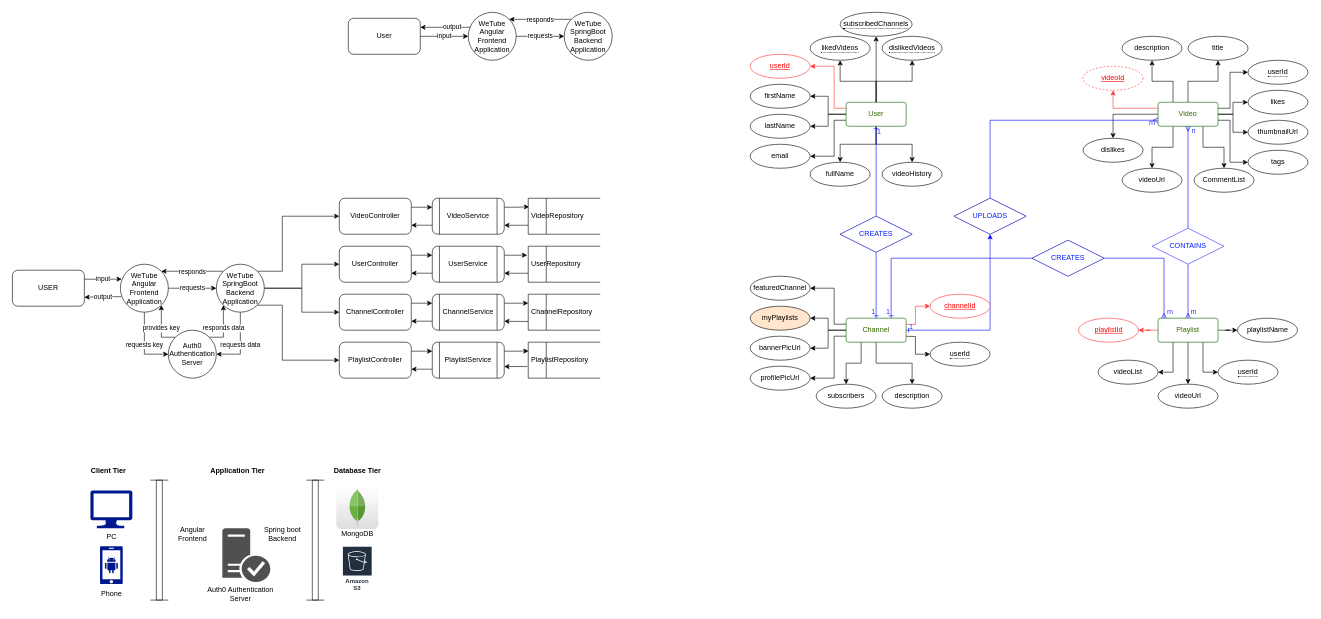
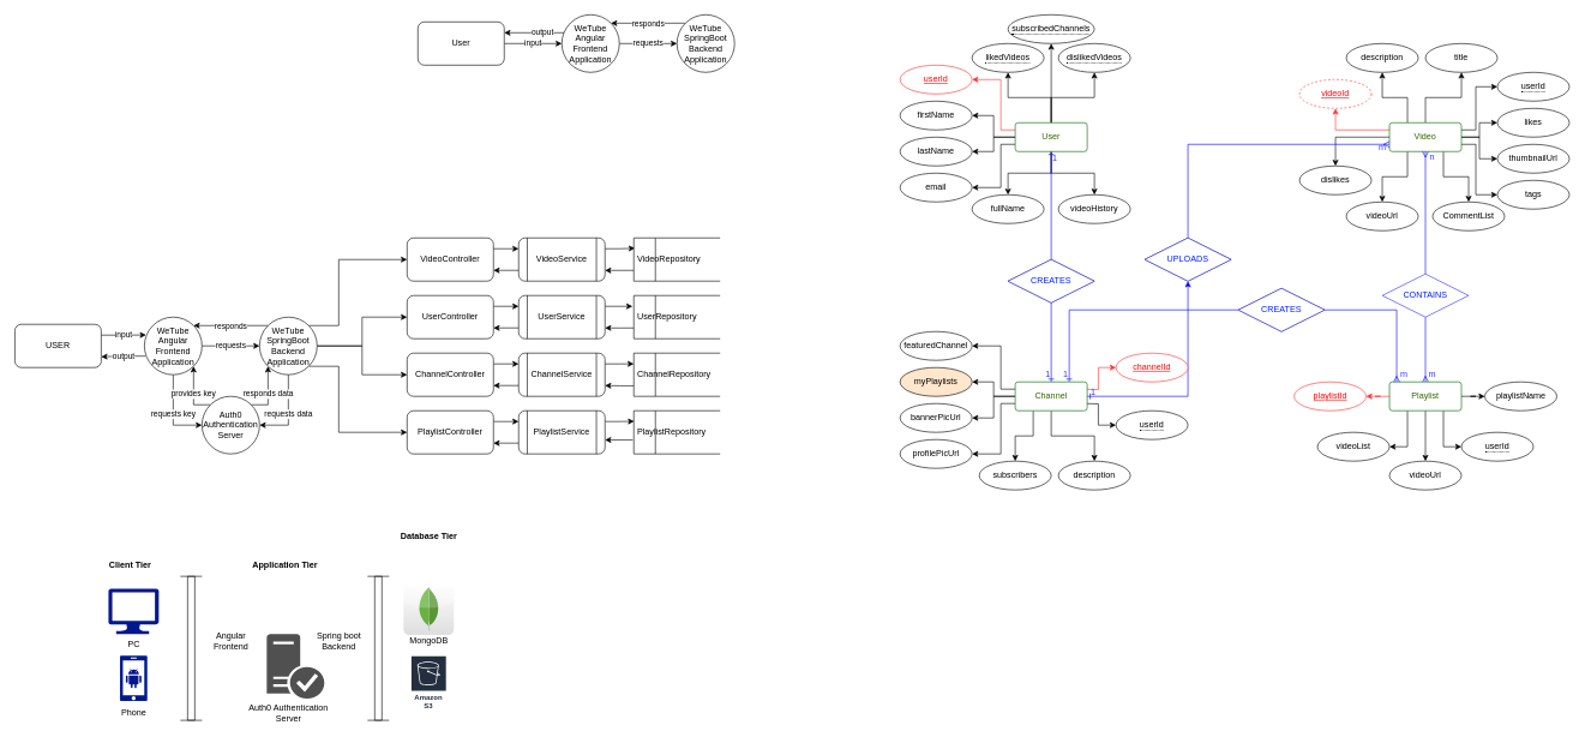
- <mxCell id="147" value="&lt;b&gt;Database Tier&lt;/b&gt;" style="text;html=1;align=center;verticalAlign=middle;resizable=0;points=[];autosize=1;strokeColor=none;fillColor=none;" parent="1" vertex="1"><mxGeometry x="545" y="770" width="100" height="30" as="geometry" /></mxCell>
+ <mxCell id="147" value="&lt;b&gt;Database Tier&lt;/b&gt;" style="text;html=1;align=center;verticalAlign=middle;resizable=0;points=[];autosize=1;strokeColor=none;fillColor=none;" parent="1" vertex="1"><mxGeometry x="545" y="730" width="100" height="30" as="geometry" /></mxCell>
